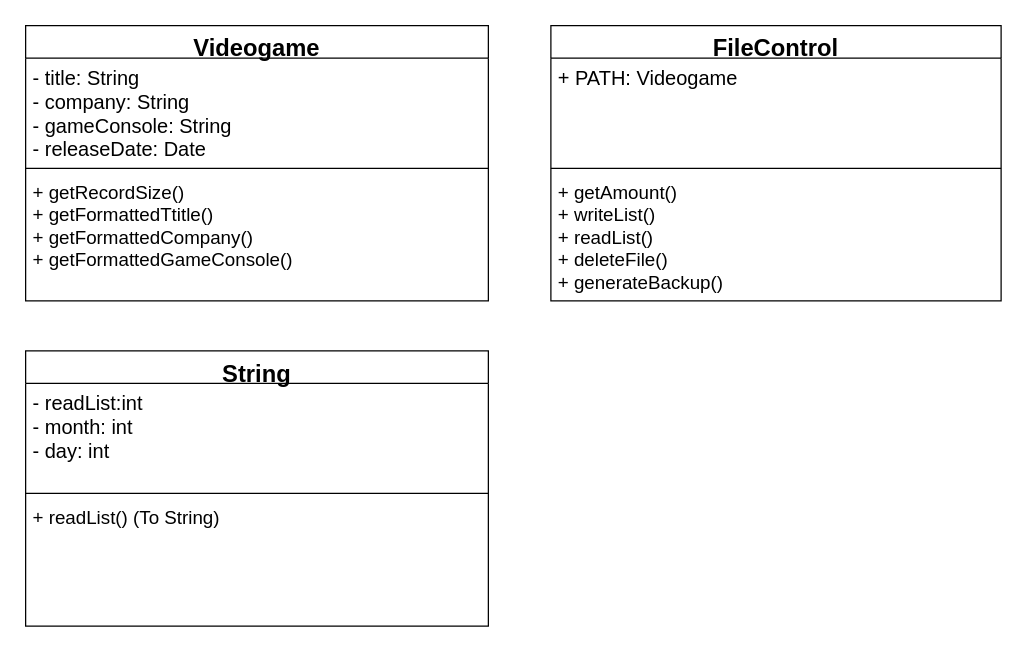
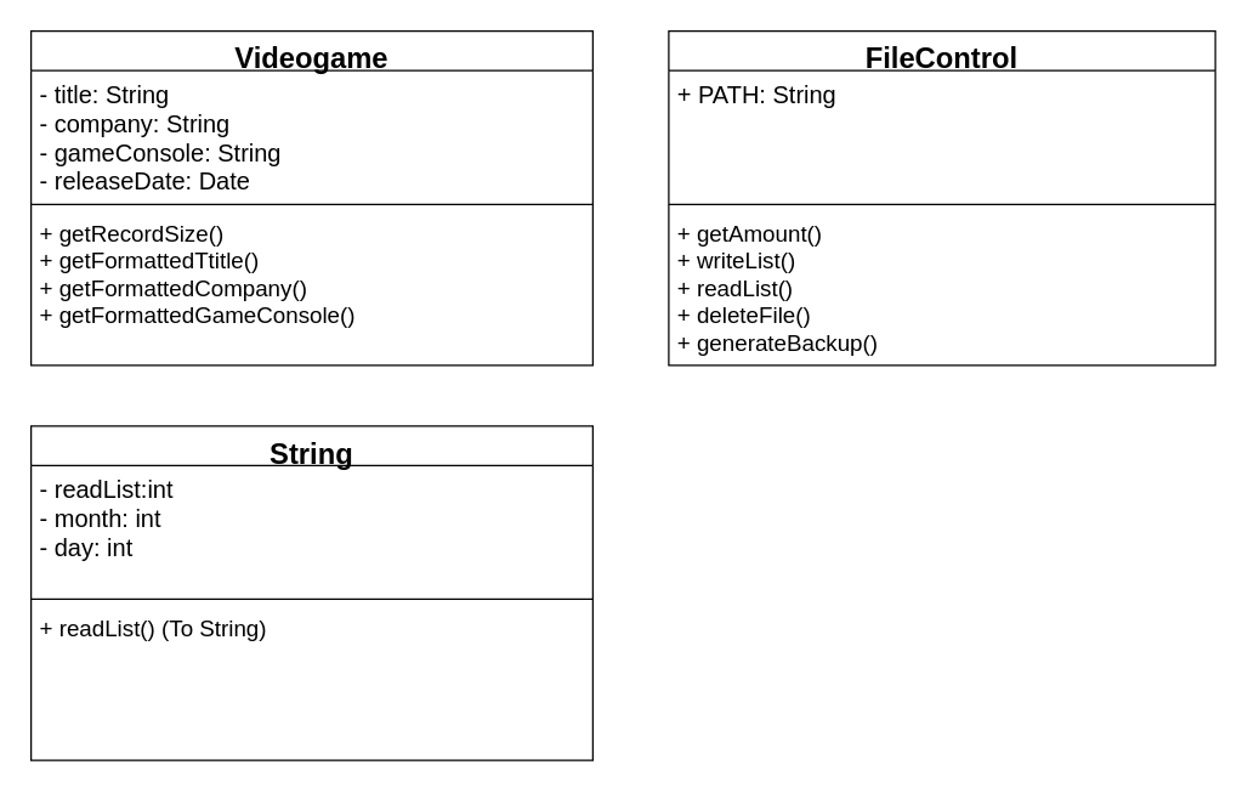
- <mxCell id="7" value="+ PATH: Videogame&#10;" style="text;strokeColor=none;fillColor=none;align=left;verticalAlign=top;spacingLeft=4;spacingRight=4;overflow=hidden;rotatable=0;points=[[0,0.5],[1,0.5]];portConstraint=eastwest;fontSize=16;" vertex="1" parent="6"><mxGeometry y="26" width="360" height="84" as="geometry" /></mxCell>
+ <mxCell id="7" value="+ PATH: String&#10;" style="text;strokeColor=none;fillColor=none;align=left;verticalAlign=top;spacingLeft=4;spacingRight=4;overflow=hidden;rotatable=0;points=[[0,0.5],[1,0.5]];portConstraint=eastwest;fontSize=16;" vertex="1" parent="6"><mxGeometry y="26" width="360" height="84" as="geometry" /></mxCell>
